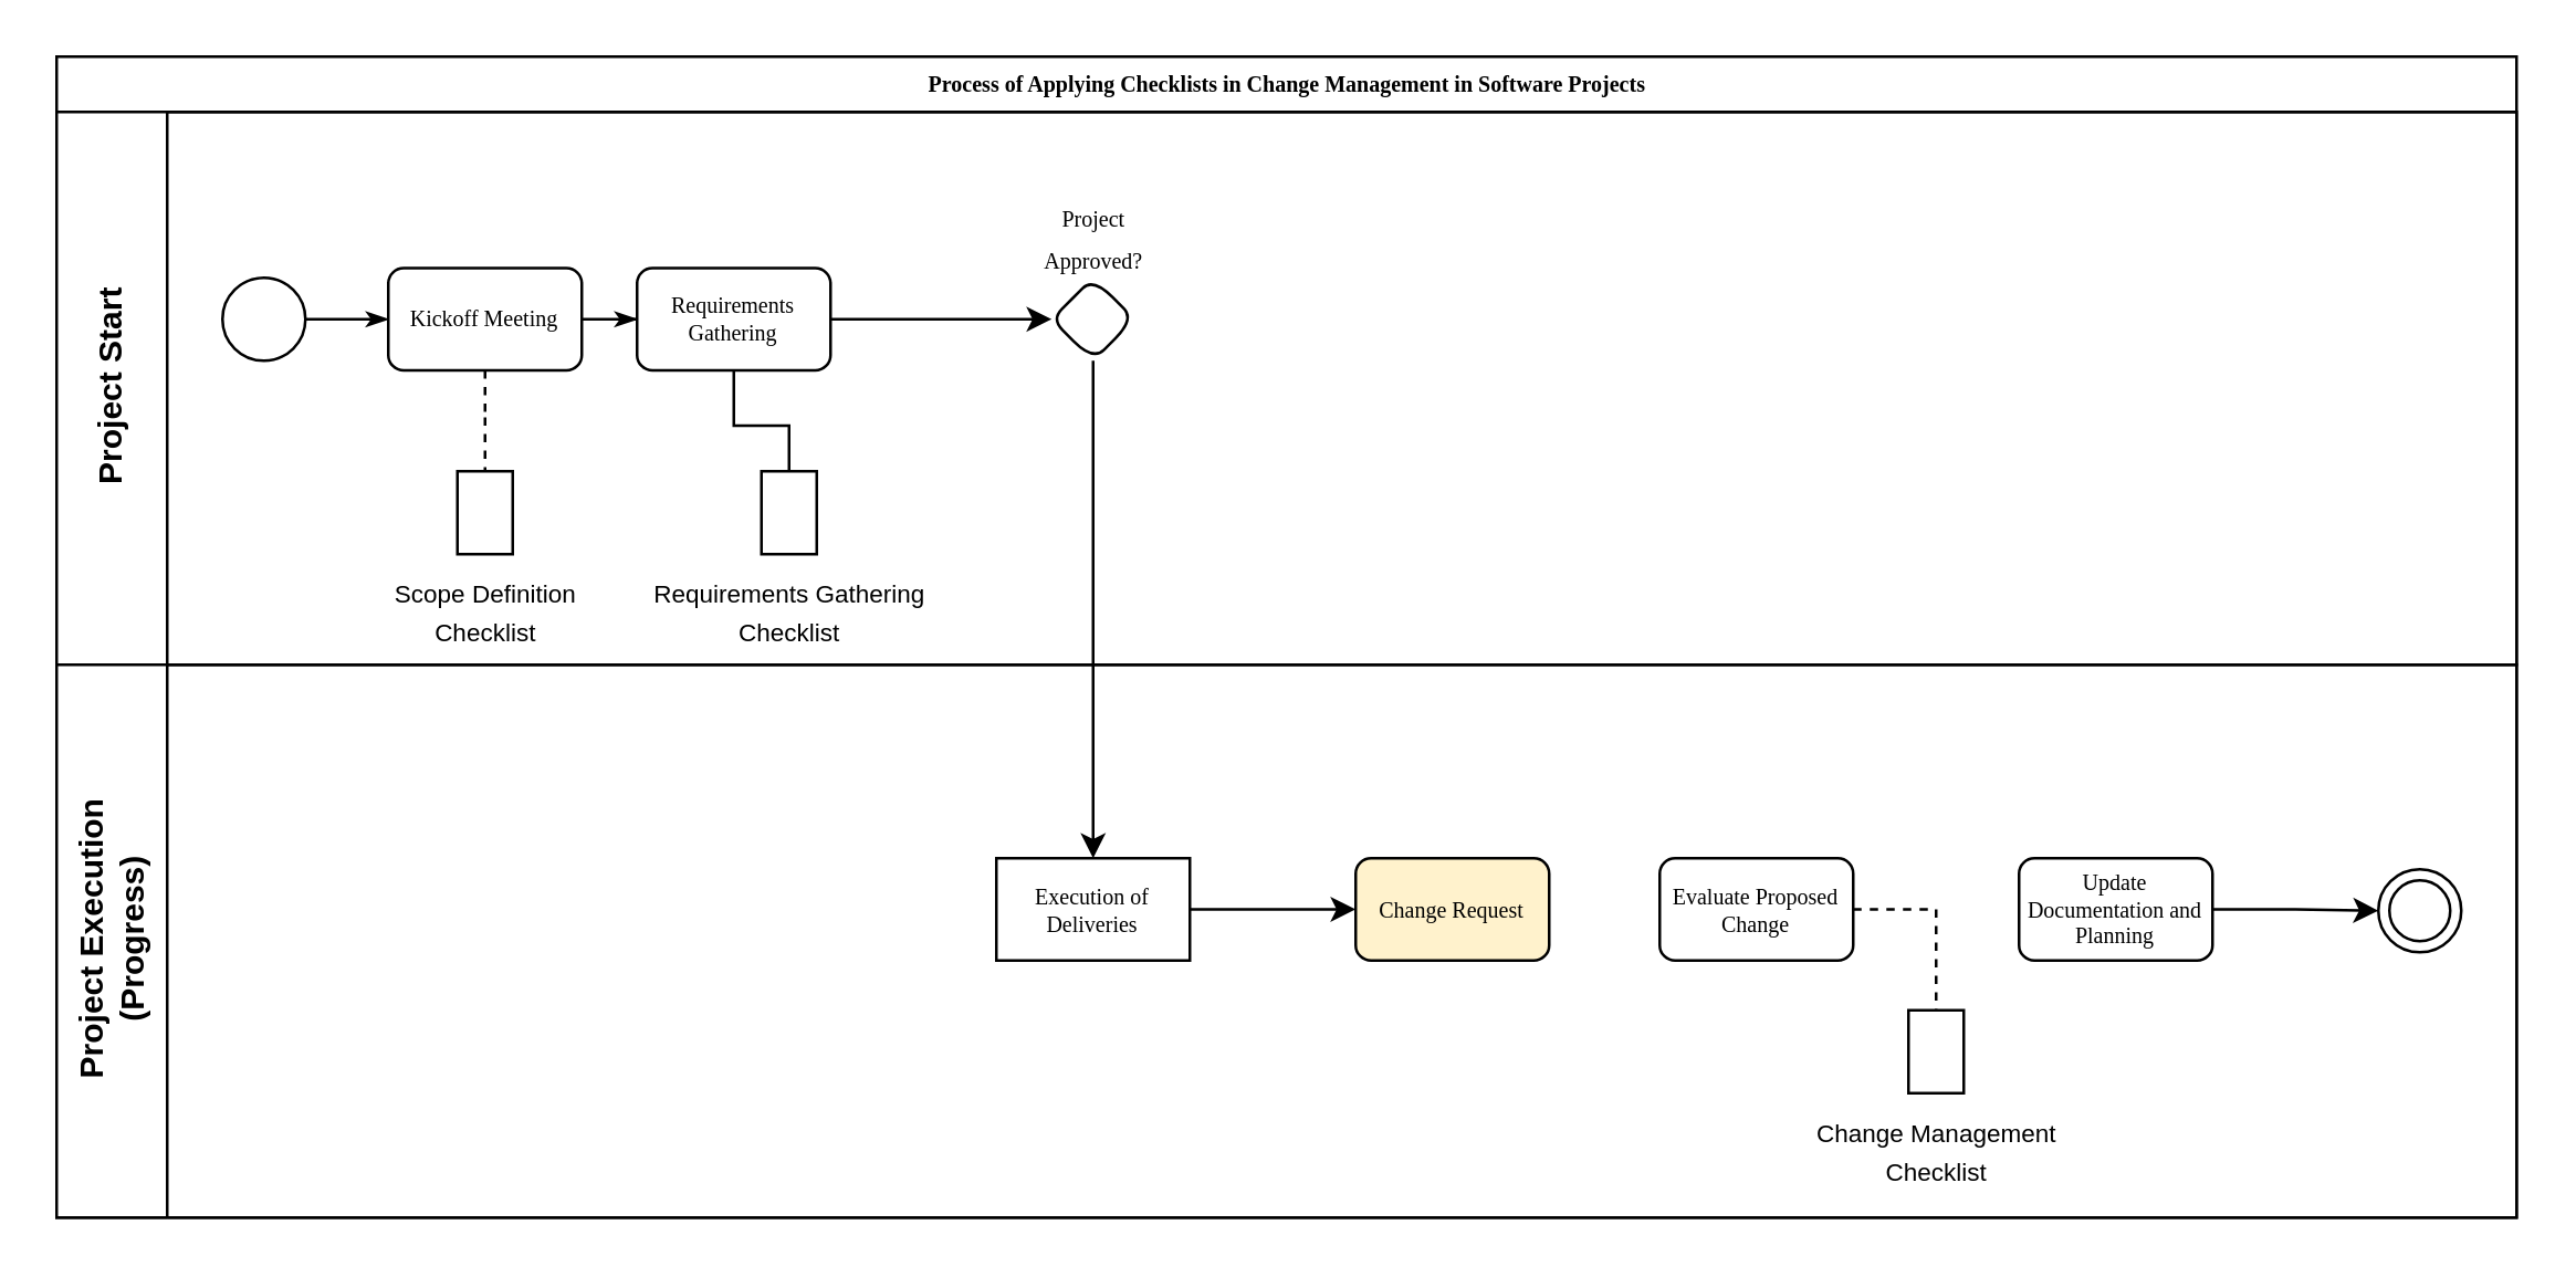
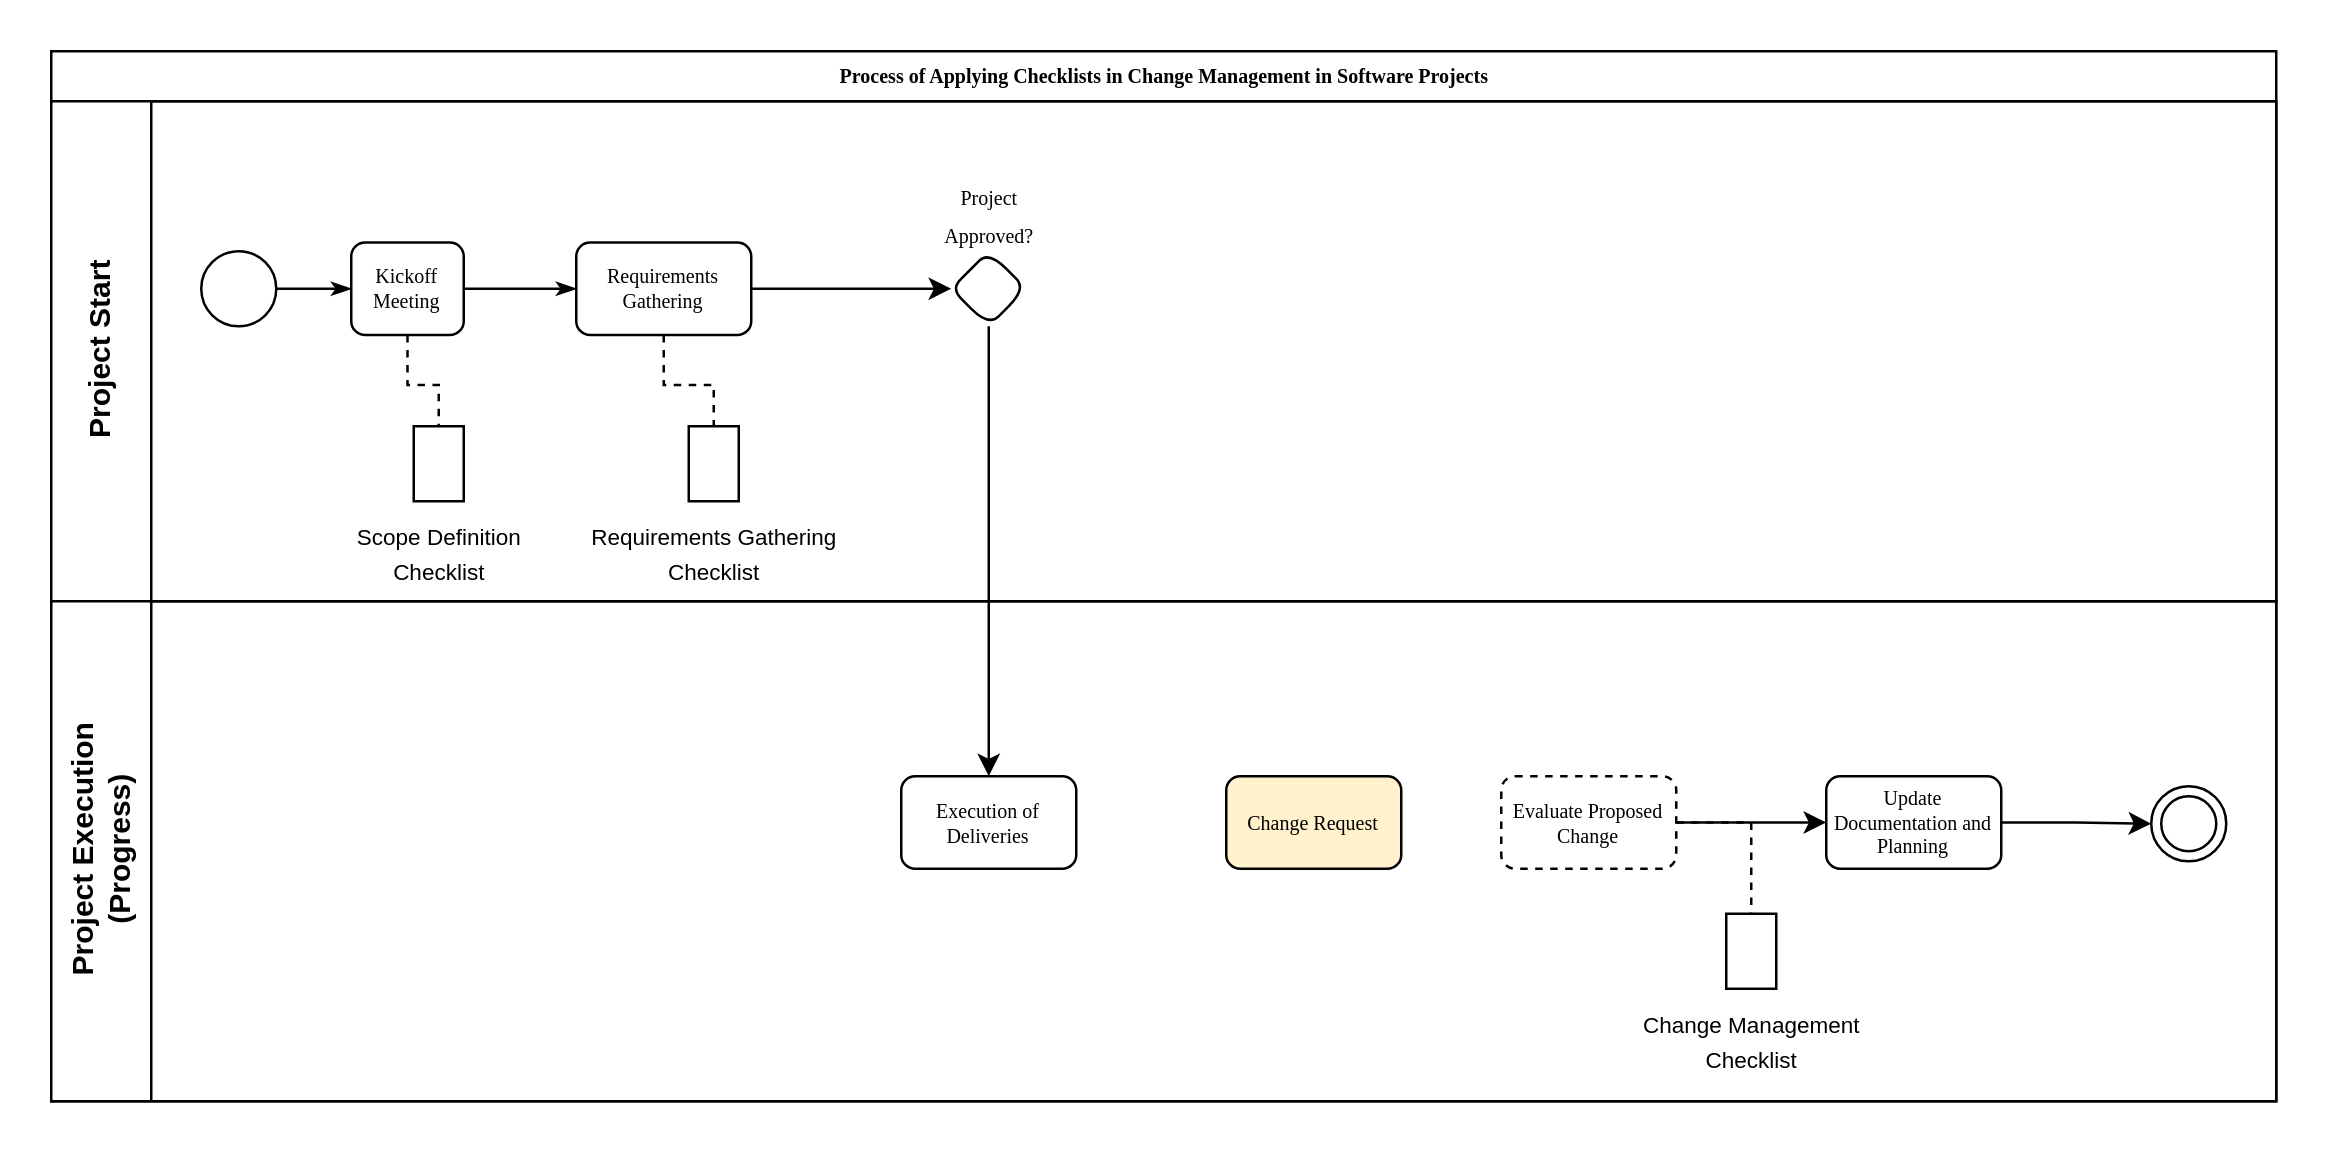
- <mxCell id="7" value="Kickoff Meeting" style="rounded=1;whiteSpace=wrap;html=1;shadow=0;labelBackgroundColor=none;strokeWidth=1;fontFamily=Verdana;fontSize=8;align=center;" parent="4" vertex="1"><mxGeometry x="120" y="56.5" width="70" height="37" as="geometry" /></mxCell>
+ <mxCell id="7" value="Kickoff Meeting" style="rounded=1;whiteSpace=wrap;html=1;shadow=0;labelBackgroundColor=none;strokeWidth=1;fontFamily=Verdana;fontSize=8;align=center;" parent="4" vertex="1"><mxGeometry x="120" y="56.5" width="45" height="37" as="geometry" /></mxCell>
- <mxCell id="16" style="edgeStyle=orthogonalEdgeStyle;rounded=0;orthogonalLoop=1;jettySize=auto;html=1;entryX=0.5;entryY=0;entryDx=0;entryDy=0;entryPerimeter=0;dashed=0;endArrow=none;startFill=0;" edge="1" parent="4" source="9" target="15"><mxGeometry relative="1" as="geometry" /></mxCell>
+ <mxCell id="16" style="edgeStyle=orthogonalEdgeStyle;rounded=0;orthogonalLoop=1;jettySize=auto;html=1;entryX=0.5;entryY=0;entryDx=0;entryDy=0;entryPerimeter=0;dashed=1;endArrow=none;startFill=0;" edge="1" parent="4" source="9" target="15"><mxGeometry relative="1" as="geometry" /></mxCell>
- <mxCell id="19" value="Execution of Deliveries" style="whiteSpace=wrap;html=1;shadow=0;labelBackgroundColor=none;strokeWidth=1;fontFamily=Verdana;fontSize=8;align=center;rounded=0;" parent="17" vertex="1"><mxGeometry x="340" y="70.0" width="70" height="37" as="geometry" /></mxCell>
+ <mxCell id="19" value="Execution of Deliveries" style="rounded=1;whiteSpace=wrap;html=1;shadow=0;labelBackgroundColor=none;strokeWidth=1;fontFamily=Verdana;fontSize=8;align=center;" parent="17" vertex="1"><mxGeometry x="340" y="70.0" width="70" height="37" as="geometry" /></mxCell>
- <mxCell id="18" value="" style="edgeStyle=orthogonalEdgeStyle;rounded=0;orthogonalLoop=1;jettySize=auto;html=1;" parent="17" source="19" target="20" edge="1"><mxGeometry relative="1" as="geometry" /></mxCell>
- <mxCell id="23" value="Evaluate Proposed Change" style="whiteSpace=wrap;html=1;fontSize=8;fontFamily=Verdana;rounded=1;shadow=0;labelBackgroundColor=none;strokeWidth=1;" parent="17" vertex="1"><mxGeometry x="580" y="70" width="70" height="37" as="geometry" /></mxCell>
+ <mxCell id="23" value="Evaluate Proposed Change" style="whiteSpace=wrap;html=1;fontSize=8;fontFamily=Verdana;rounded=1;shadow=0;labelBackgroundColor=none;strokeWidth=1;dashed=1;" parent="17" vertex="1"><mxGeometry x="580" y="70" width="70" height="37" as="geometry" /></mxCell>
+ <mxCell id="22" style="edgeStyle=orthogonalEdgeStyle;rounded=0;orthogonalLoop=1;jettySize=auto;html=1;entryX=0;entryY=0.5;entryDx=0;entryDy=0;" edge="1" parent="17" source="23" target="26"><mxGeometry relative="1" as="geometry" /></mxCell>
